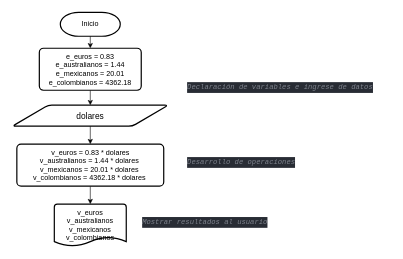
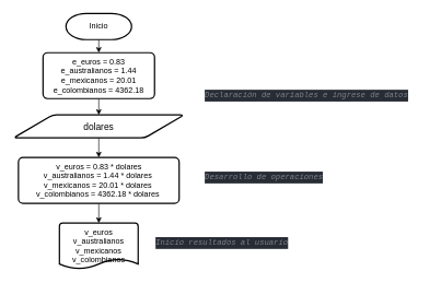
- <mxCell id="8" value="&lt;div style=&quot;font-style: normal; font-variant-caps: normal; font-weight: normal; letter-spacing: normal; text-align: start; text-indent: 0px; text-transform: none; word-spacing: 0px; -webkit-text-stroke-width: 0px; text-decoration: none; color: rgb(171, 178, 191); background-color: rgb(40, 44, 52); font-family: &amp;quot;Fira Code&amp;quot;, &amp;quot;Menlo for Powerline&amp;quot;, Menlo, Monaco, &amp;quot;Courier New&amp;quot;, monospace; font-size: 12px; line-height: 18px;&quot;&gt;&lt;div&gt;&lt;span style=&quot;color: rgb(127, 132, 142); font-style: italic;&quot;&gt;Mostrar resultados al usuario&lt;/span&gt;&lt;/div&gt;&lt;/div&gt;" style="text;whiteSpace=wrap;html=1;" vertex="1" parent="1"><mxGeometry x="235" y="355" width="240" height="40" as="geometry" /></mxCell>
+ <mxCell id="8" value="&lt;div style=&quot;font-style: normal; font-variant-caps: normal; font-weight: normal; letter-spacing: normal; text-align: start; text-indent: 0px; text-transform: none; word-spacing: 0px; -webkit-text-stroke-width: 0px; text-decoration: none; color: rgb(171, 178, 191); background-color: rgb(40, 44, 52); font-family: &amp;quot;Fira Code&amp;quot;, &amp;quot;Menlo for Powerline&amp;quot;, Menlo, Monaco, &amp;quot;Courier New&amp;quot;, monospace; font-size: 12px; line-height: 18px;&quot;&gt;&lt;div&gt;&lt;span style=&quot;color: rgb(127, 132, 142); font-style: italic;&quot;&gt;Inicio resultados al usuario&lt;/span&gt;&lt;/div&gt;&lt;/div&gt;" style="text;whiteSpace=wrap;html=1;" vertex="1" parent="1"><mxGeometry x="235" y="355" width="240" height="40" as="geometry" /></mxCell>
